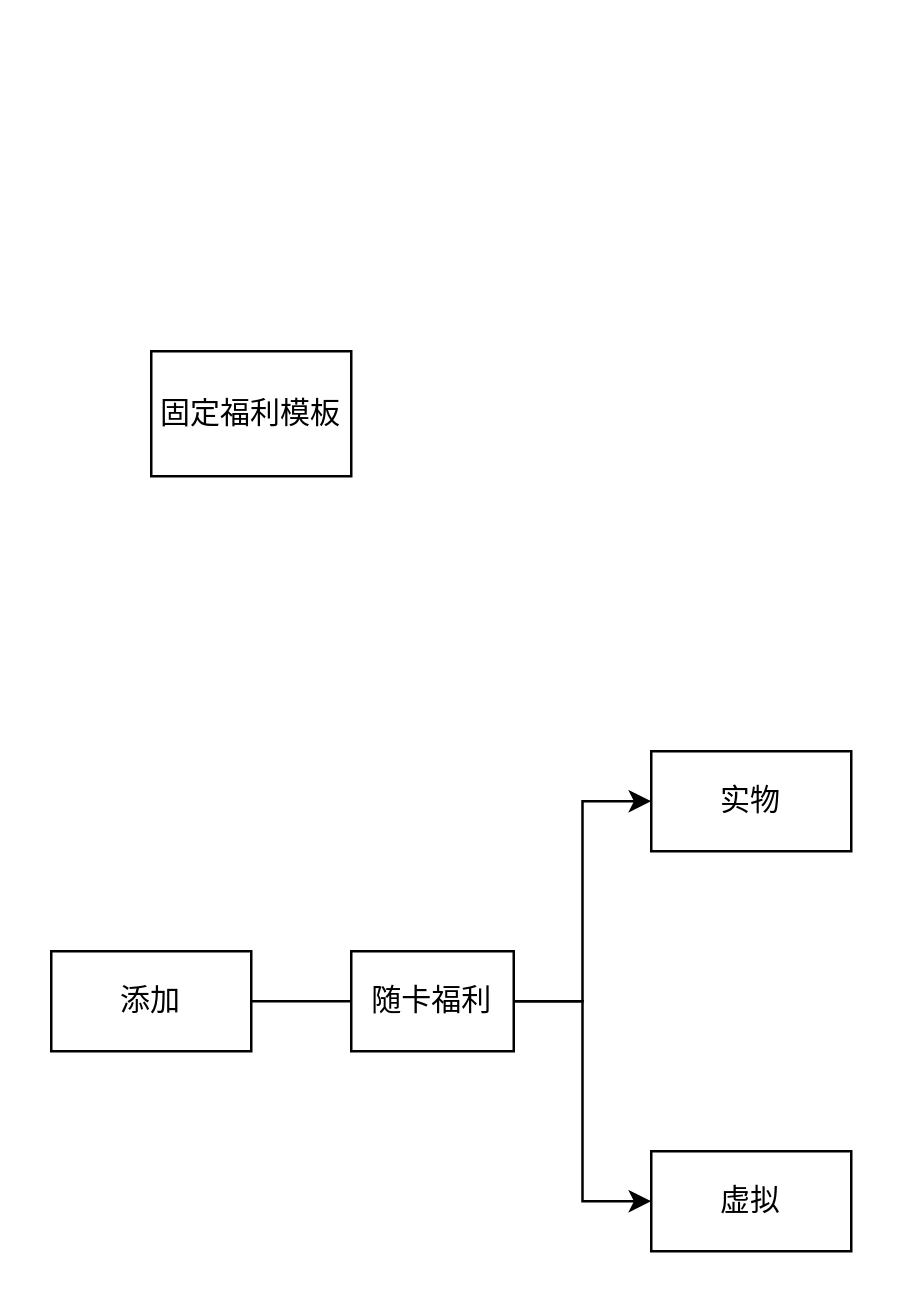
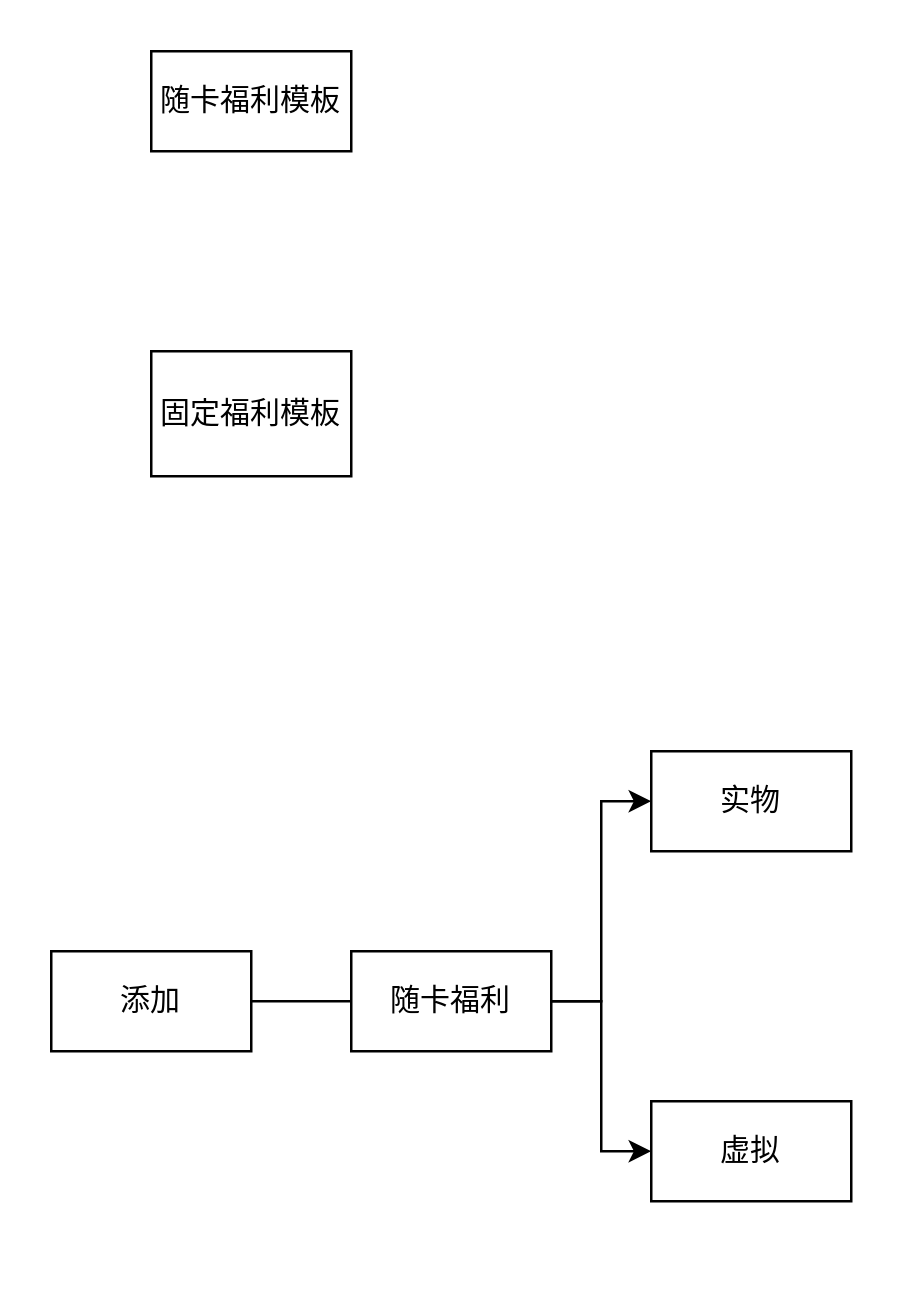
+ <mxCell id="2" value="随卡福利模板" style="rounded=0;whiteSpace=wrap;html=1;" vertex="1" parent="1"><mxGeometry x="60" y="20" width="80" height="40" as="geometry" /></mxCell>
- <mxCell id="6" value="随卡福利" style="rounded=0;whiteSpace=wrap;html=1;" vertex="1" parent="1"><mxGeometry x="140" y="380" width="65" height="40" as="geometry" /></mxCell>
+ <mxCell id="6" value="随卡福利" style="rounded=0;whiteSpace=wrap;html=1;" vertex="1" parent="1"><mxGeometry x="140" y="380" width="80" height="40" as="geometry" /></mxCell>
- <mxCell id="8" value="虚拟" style="rounded=0;whiteSpace=wrap;html=1;" vertex="1" parent="1"><mxGeometry x="260" y="460" width="80" height="40" as="geometry" /></mxCell>
+ <mxCell id="8" value="虚拟" style="rounded=0;whiteSpace=wrap;html=1;" vertex="1" parent="1"><mxGeometry x="260" y="440" width="80" height="40" as="geometry" /></mxCell>
